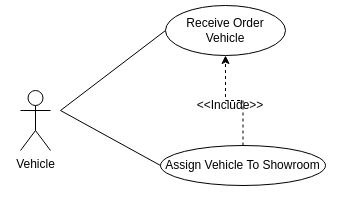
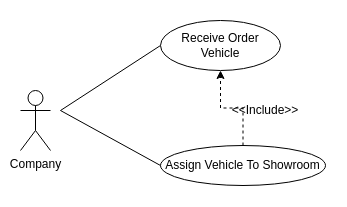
- <mxCell id="4" value="Receive Order Vehicle" style="ellipse;whiteSpace=wrap;html=1;" parent="1" vertex="1"><mxGeometry x="165" y="5" width="120" height="50" as="geometry" /></mxCell>
+ <mxCell id="4" value="Receive Order Vehicle" style="ellipse;whiteSpace=wrap;html=1;" parent="1" vertex="1"><mxGeometry x="160" y="20" width="120" height="50" as="geometry" /></mxCell>
- <mxCell id="7" value="&amp;lt;&amp;lt;Include&amp;gt;&amp;gt;" style="text;html=1;strokeColor=none;fillColor=none;align=center;verticalAlign=middle;whiteSpace=wrap;rounded=0;" parent="1" vertex="1"><mxGeometry x="185" y="95" width="90" height="20" as="geometry" /></mxCell>
+ <mxCell id="7" value="&amp;lt;&amp;lt;Include&amp;gt;&amp;gt;" style="text;html=1;strokeColor=none;fillColor=none;align=center;verticalAlign=middle;whiteSpace=wrap;rounded=0;" parent="1" vertex="1"><mxGeometry x="220" y="100" width="90" height="20" as="geometry" /></mxCell>
- <mxCell id="8" value="Vehicle" style="shape=umlActor;verticalLabelPosition=bottom;verticalAlign=top;html=1;outlineConnect=0;" vertex="1" parent="1"><mxGeometry x="20" y="90" width="30" height="60" as="geometry" /></mxCell>
+ <mxCell id="8" value="Company" style="shape=umlActor;verticalLabelPosition=bottom;verticalAlign=top;html=1;outlineConnect=0;" vertex="1" parent="1"><mxGeometry x="20" y="90" width="30" height="60" as="geometry" /></mxCell>
